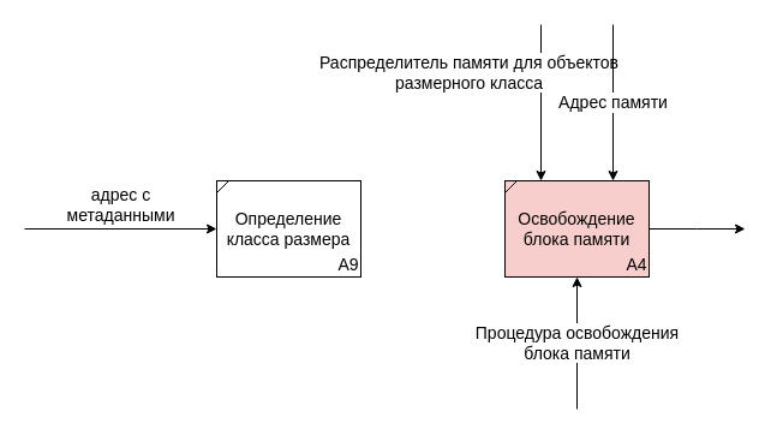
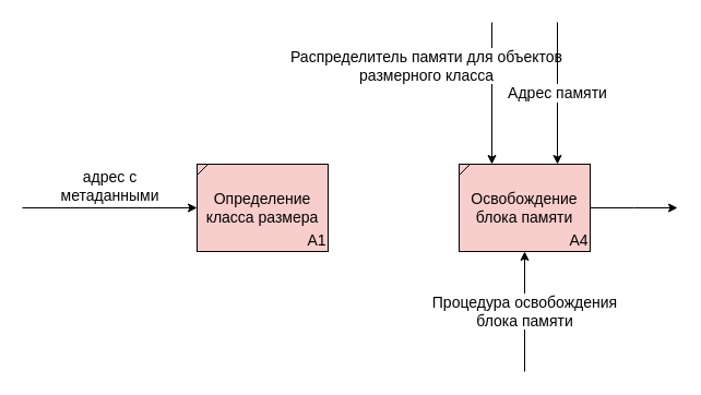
- <mxCell id="2" value="&lt;font style=&quot;font-size: 14px&quot;&gt;Определение класса размера&lt;/font&gt;" style="rounded=0;whiteSpace=wrap;html=1;" parent="1" vertex="1"><mxGeometry x="180" y="150" width="120" height="80" as="geometry" /></mxCell>
+ <mxCell id="2" value="&lt;font style=&quot;font-size: 14px&quot;&gt;Определение класса размера&lt;/font&gt;" style="rounded=0;whiteSpace=wrap;html=1;fillColor=#f8cecc;" parent="1" vertex="1"><mxGeometry x="180" y="150" width="120" height="80" as="geometry" /></mxCell>
- <mxCell id="5" value="А9" style="text;html=1;strokeColor=none;fillColor=none;align=center;verticalAlign=middle;whiteSpace=wrap;rounded=0;fontSize=14;" parent="1" vertex="1"><mxGeometry x="270" y="210" width="40" height="20" as="geometry" /></mxCell>
+ <mxCell id="5" value="А1" style="text;html=1;strokeColor=none;fillColor=none;align=center;verticalAlign=middle;whiteSpace=wrap;rounded=0;fontSize=14;" parent="1" vertex="1"><mxGeometry x="270" y="210" width="40" height="20" as="geometry" /></mxCell>
